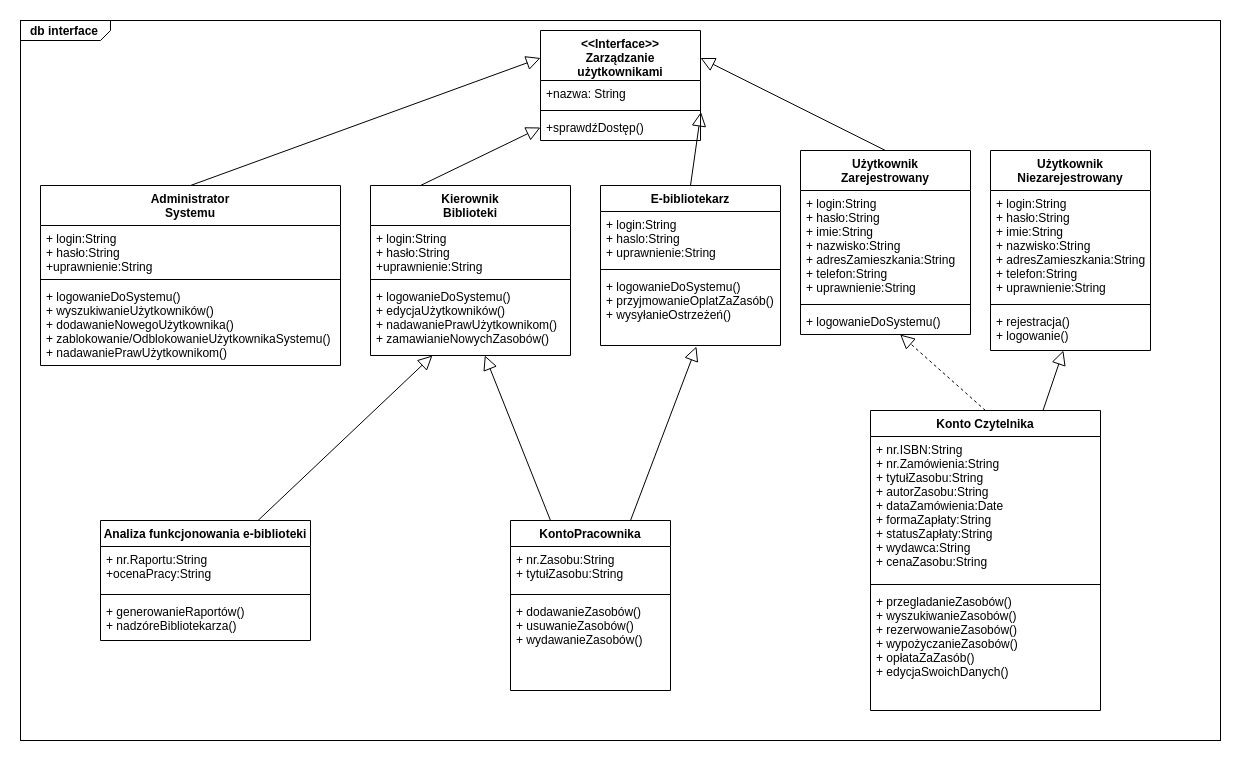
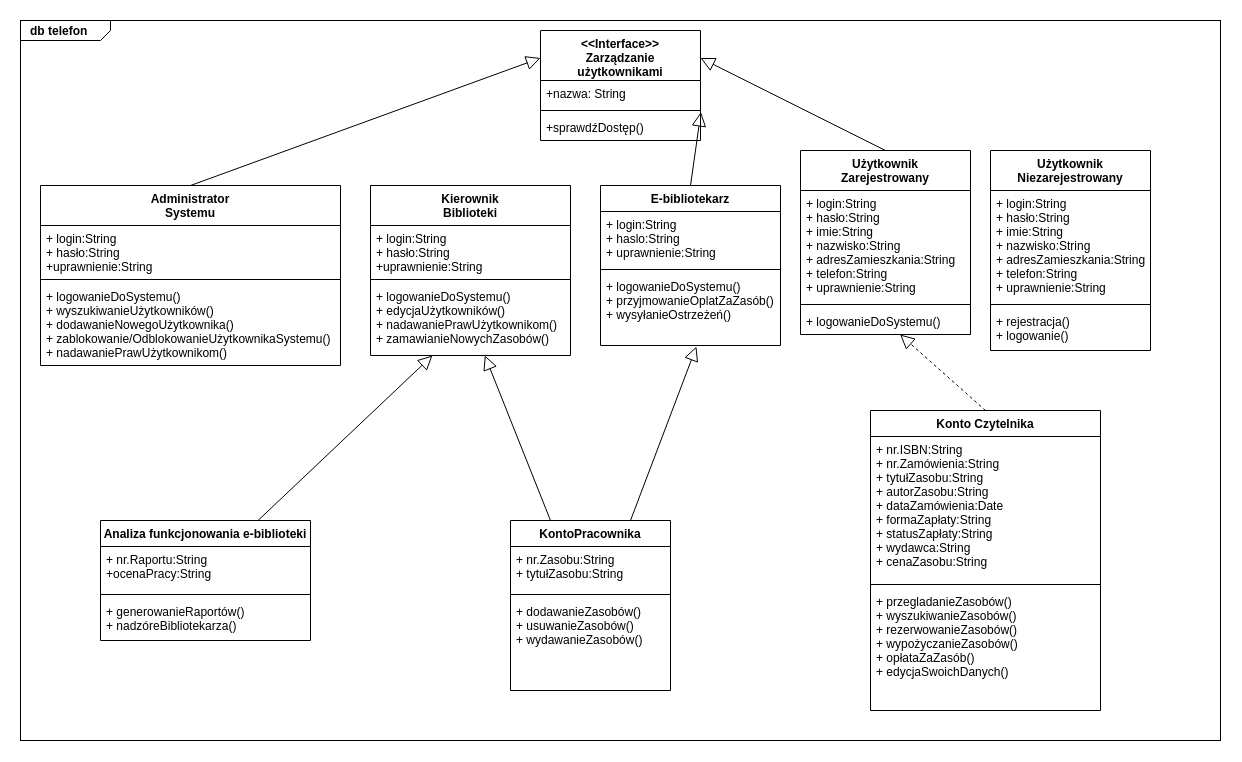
- <mxCell id="2" value="&lt;p style=&quot;margin: 0px ; margin-top: 4px ; margin-left: 10px ; text-align: left&quot;&gt;db interface&lt;/p&gt;" style="html=1;strokeWidth=1;shape=mxgraph.sysml.package;html=1;overflow=fill;whiteSpace=wrap;fontStyle=1" vertex="1" parent="1"><mxGeometry width="1200" height="720" as="geometry" x="20" y="20" /></mxCell>
+ <mxCell id="2" value="&lt;p style=&quot;margin: 0px ; margin-top: 4px ; margin-left: 10px ; text-align: left&quot;&gt;db telefon&lt;/p&gt;" style="html=1;strokeWidth=1;shape=mxgraph.sysml.package;html=1;overflow=fill;whiteSpace=wrap;fontStyle=1" vertex="1" parent="1"><mxGeometry width="1200" height="720" as="geometry" x="20" y="20" /></mxCell>
- <mxCell id="40" value="" style="edgeStyle=none;html=1;endSize=12;endArrow=block;endFill=0;exitX=0.25;exitY=0;exitDx=0;exitDy=0;entryX=0;entryY=0.5;entryDx=0;entryDy=0;" edge="1" parent="1" source="31" target="6"><mxGeometry width="160" relative="1" as="geometry"><mxPoint x="370" y="149" as="sourcePoint" /><mxPoint x="530" y="149" as="targetPoint" /></mxGeometry></mxCell>
- <mxCell id="44" value="" style="edgeStyle=none;html=1;endSize=12;endArrow=block;endFill=0;exitX=0.75;exitY=0;exitDx=0;exitDy=0;" edge="1" parent="1" source="19" target="30"><mxGeometry width="160" relative="1" as="geometry"><mxPoint x="790" y="389.5" as="sourcePoint" /><mxPoint x="950" y="389.5" as="targetPoint" /></mxGeometry></mxCell>
